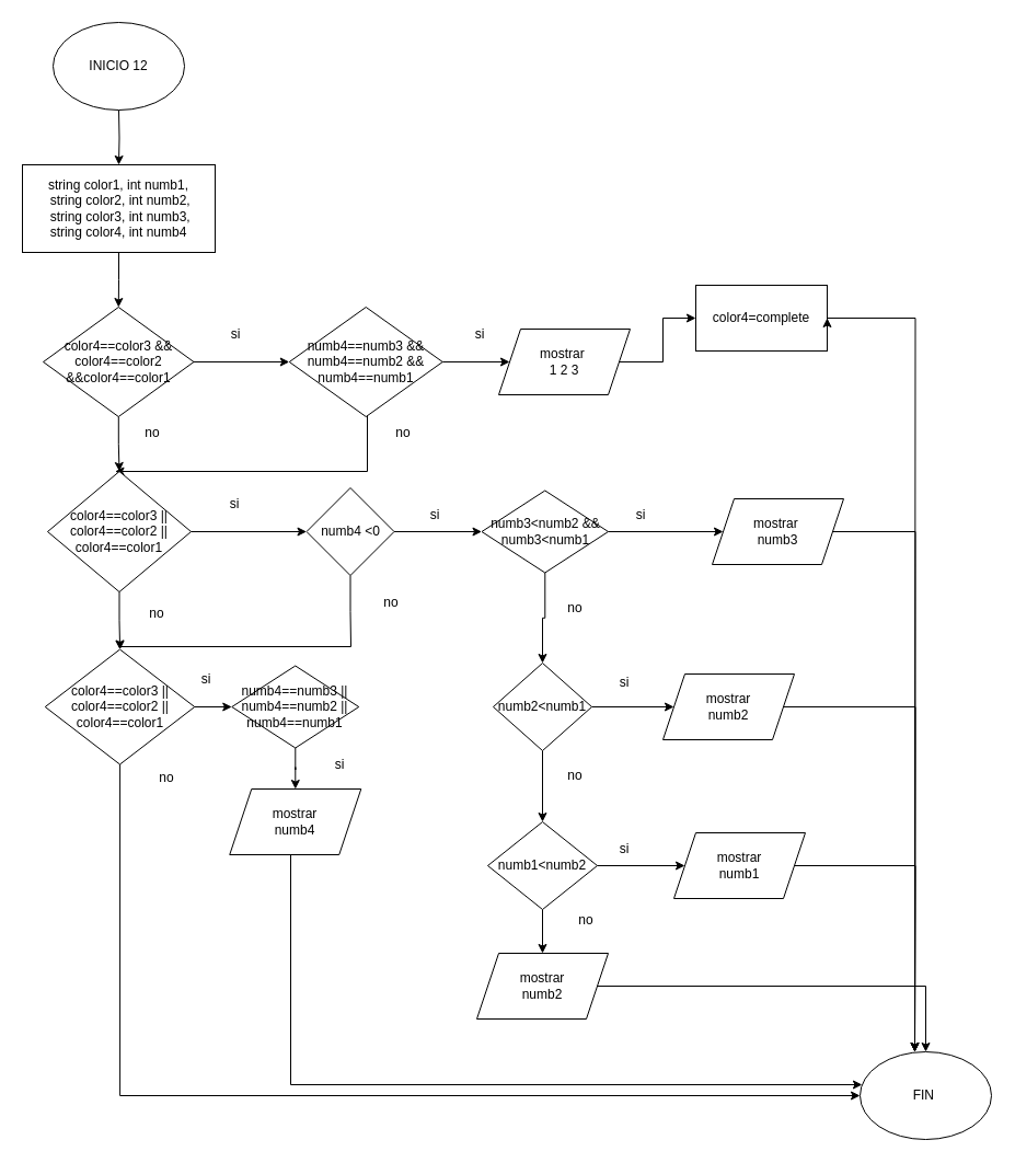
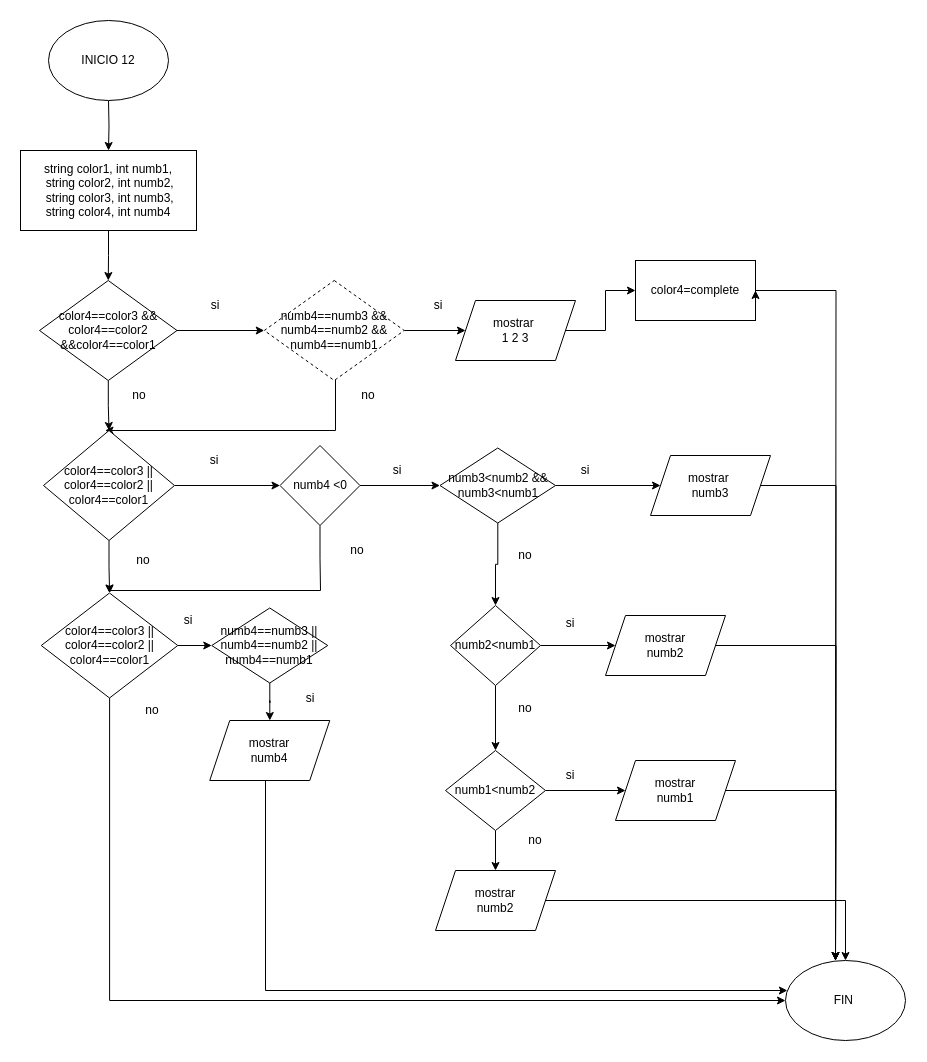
- <mxCell id="10" value="numb4==numb3 &amp;amp;&amp;amp; numb4==numb2 &amp;amp;&amp;amp; numb4==numb1" style="rhombus;whiteSpace=wrap;html=1;rounded=0;" vertex="1" parent="1"><mxGeometry x="263.75" y="280" width="140" height="100" as="geometry" /></mxCell>
+ <mxCell id="10" value="numb4==numb3 &amp;amp;&amp;amp; numb4==numb2 &amp;amp;&amp;amp; numb4==numb1" style="rhombus;whiteSpace=wrap;html=1;rounded=0;dashed=1;" vertex="1" parent="1"><mxGeometry x="263.75" y="280" width="140" height="100" as="geometry" /></mxCell>
